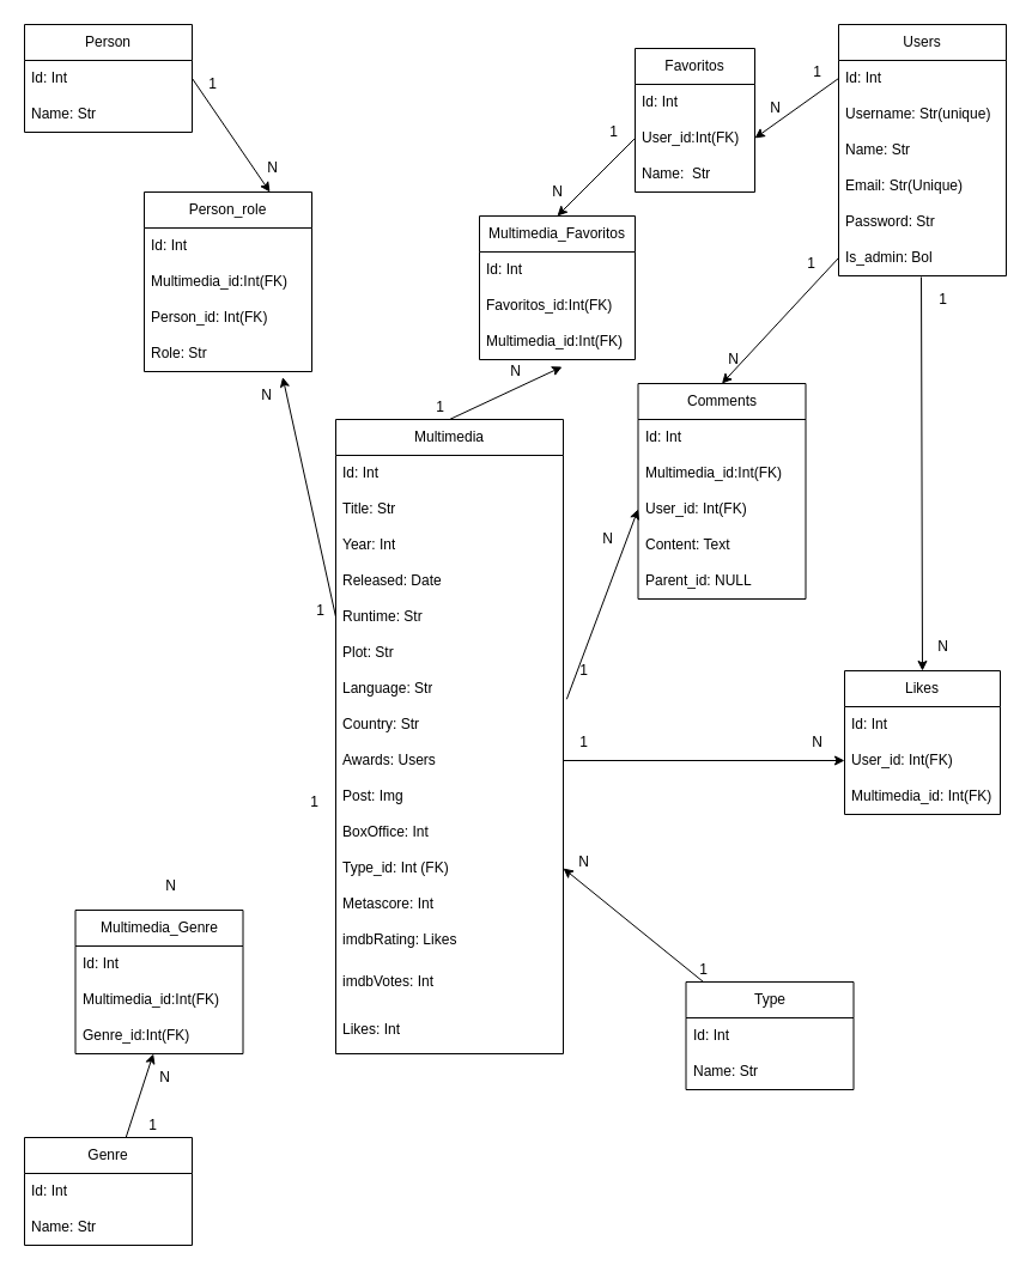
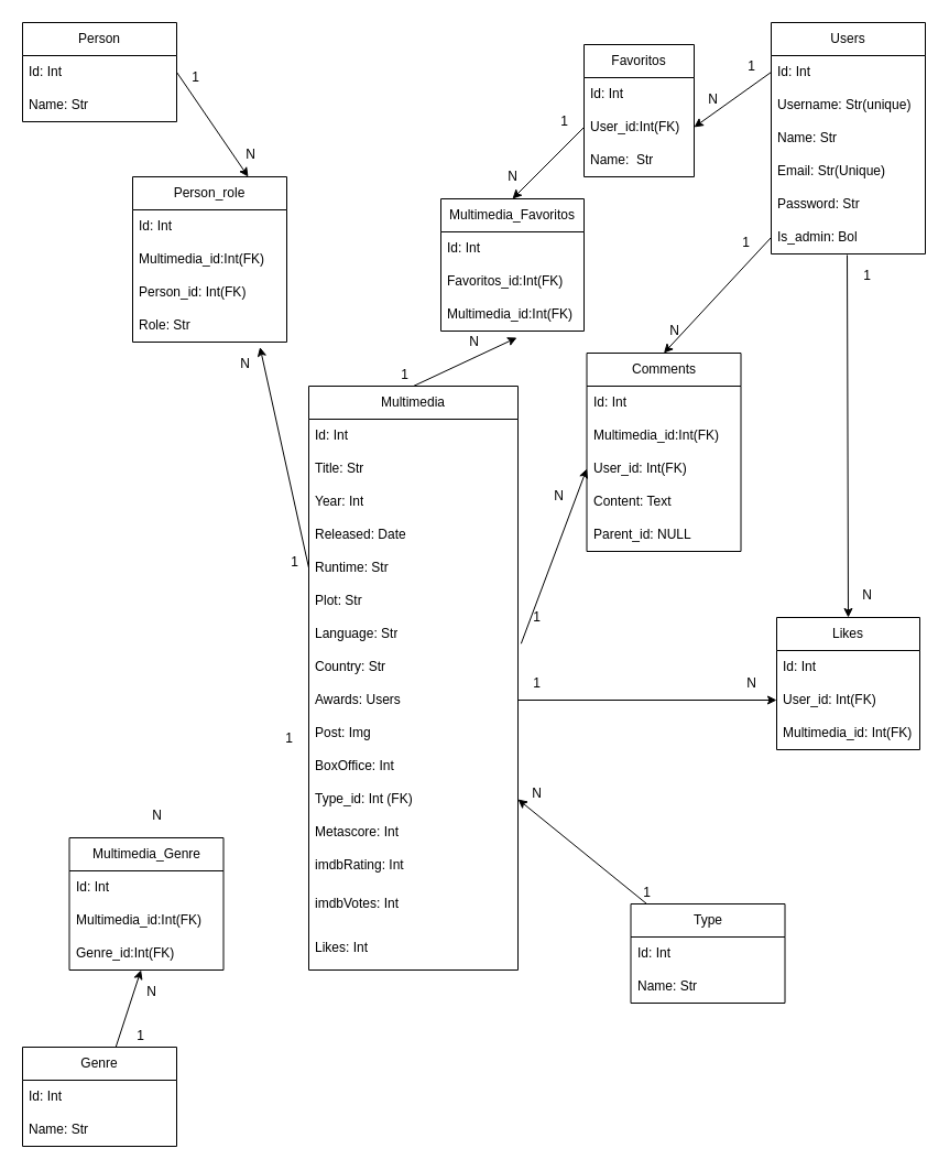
- <mxCell id="84" value="imdbRating: Likes" style="text;strokeColor=none;fillColor=none;align=left;verticalAlign=middle;spacingLeft=4;spacingRight=4;overflow=hidden;points=[[0,0.5],[1,0.5]];portConstraint=eastwest;rotatable=0;whiteSpace=wrap;html=1;rounded=0;sketch=0;" parent="70" vertex="1"><mxGeometry y="420" width="190" height="30" as="geometry" /></mxCell>
+ <mxCell id="84" value="imdbRating: Int" style="text;strokeColor=none;fillColor=none;align=left;verticalAlign=middle;spacingLeft=4;spacingRight=4;overflow=hidden;points=[[0,0.5],[1,0.5]];portConstraint=eastwest;rotatable=0;whiteSpace=wrap;html=1;rounded=0;sketch=0;" parent="70" vertex="1"><mxGeometry y="420" width="190" height="30" as="geometry" /></mxCell>
